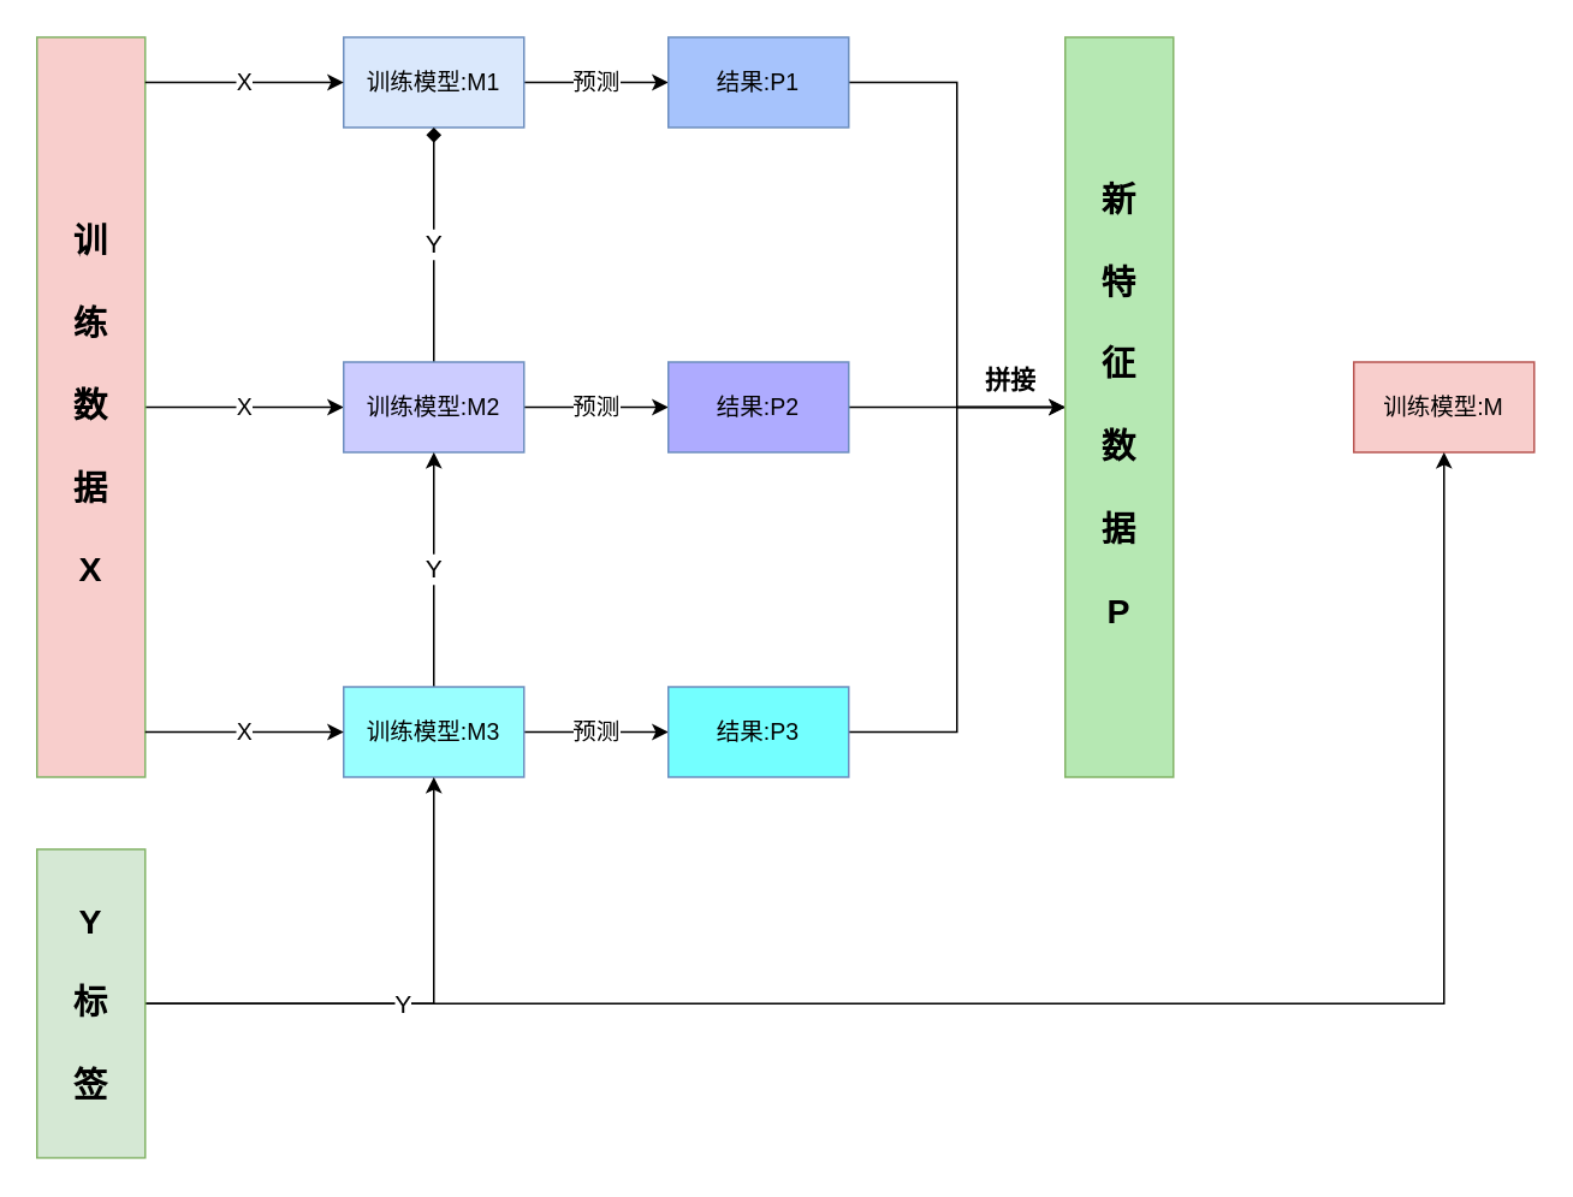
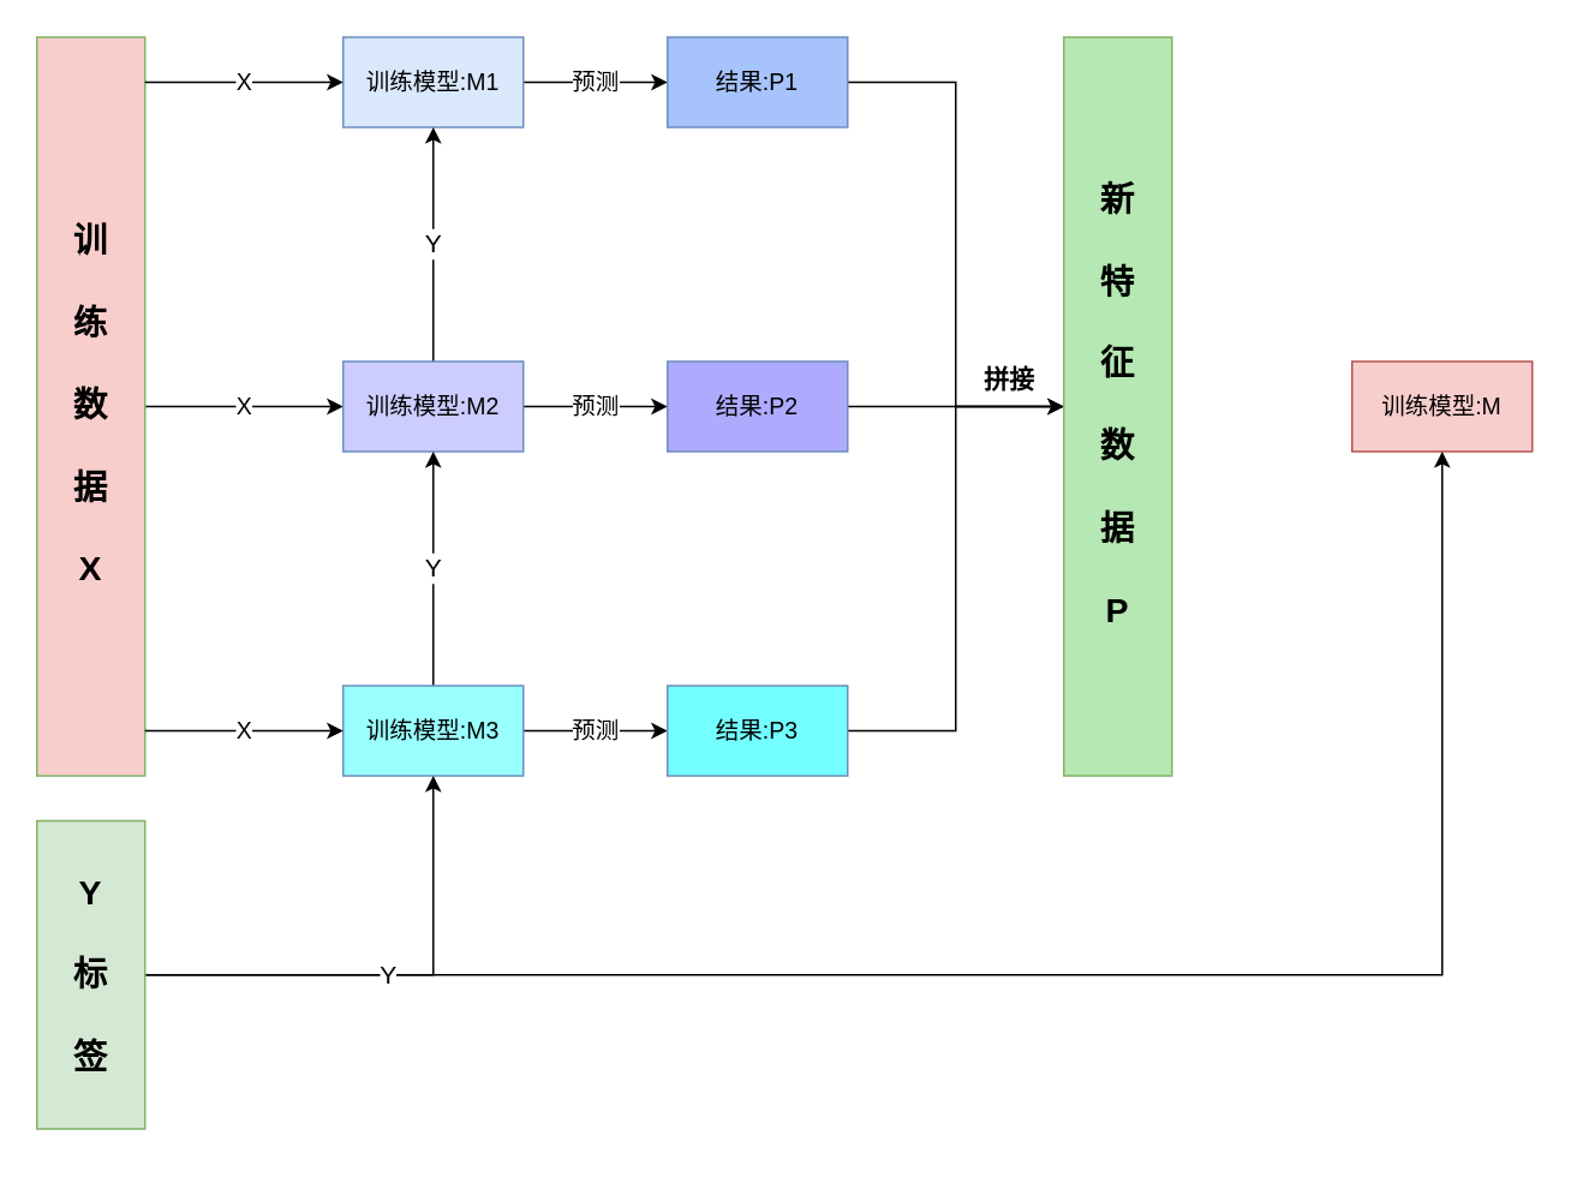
- <mxCell id="7" value="Y" style="edgeStyle=orthogonalEdgeStyle;rounded=0;orthogonalLoop=1;jettySize=auto;html=1;exitX=0.5;exitY=0;exitDx=0;exitDy=0;fontSize=14;endArrow=diamond;" edge="1" parent="1" source="8" target="5"><mxGeometry relative="1" as="geometry" /></mxCell>
+ <mxCell id="7" value="Y" style="edgeStyle=orthogonalEdgeStyle;rounded=0;orthogonalLoop=1;jettySize=auto;html=1;exitX=0.5;exitY=0;exitDx=0;exitDy=0;fontSize=14;" edge="1" parent="1" source="8" target="5"><mxGeometry relative="1" as="geometry" /></mxCell>
- <mxCell id="25" value="&lt;b style=&quot;font-size: 19px&quot;&gt;Y&lt;br&gt;&lt;br&gt;标&lt;br&gt;&lt;br&gt;签&lt;br&gt;&lt;/b&gt;" style="rounded=0;whiteSpace=wrap;html=1;fontSize=13;fillColor=#d5e8d4;strokeColor=#82b366;" vertex="1" parent="1"><mxGeometry x="20" y="470" width="60" height="171" as="geometry" /></mxCell>
+ <mxCell id="25" value="&lt;b style=&quot;font-size: 19px&quot;&gt;Y&lt;br&gt;&lt;br&gt;标&lt;br&gt;&lt;br&gt;签&lt;br&gt;&lt;/b&gt;" style="rounded=0;whiteSpace=wrap;html=1;fontSize=13;fillColor=#d5e8d4;strokeColor=#82b366;" vertex="1" parent="1"><mxGeometry x="20" y="455" width="60" height="171" as="geometry" /></mxCell>
